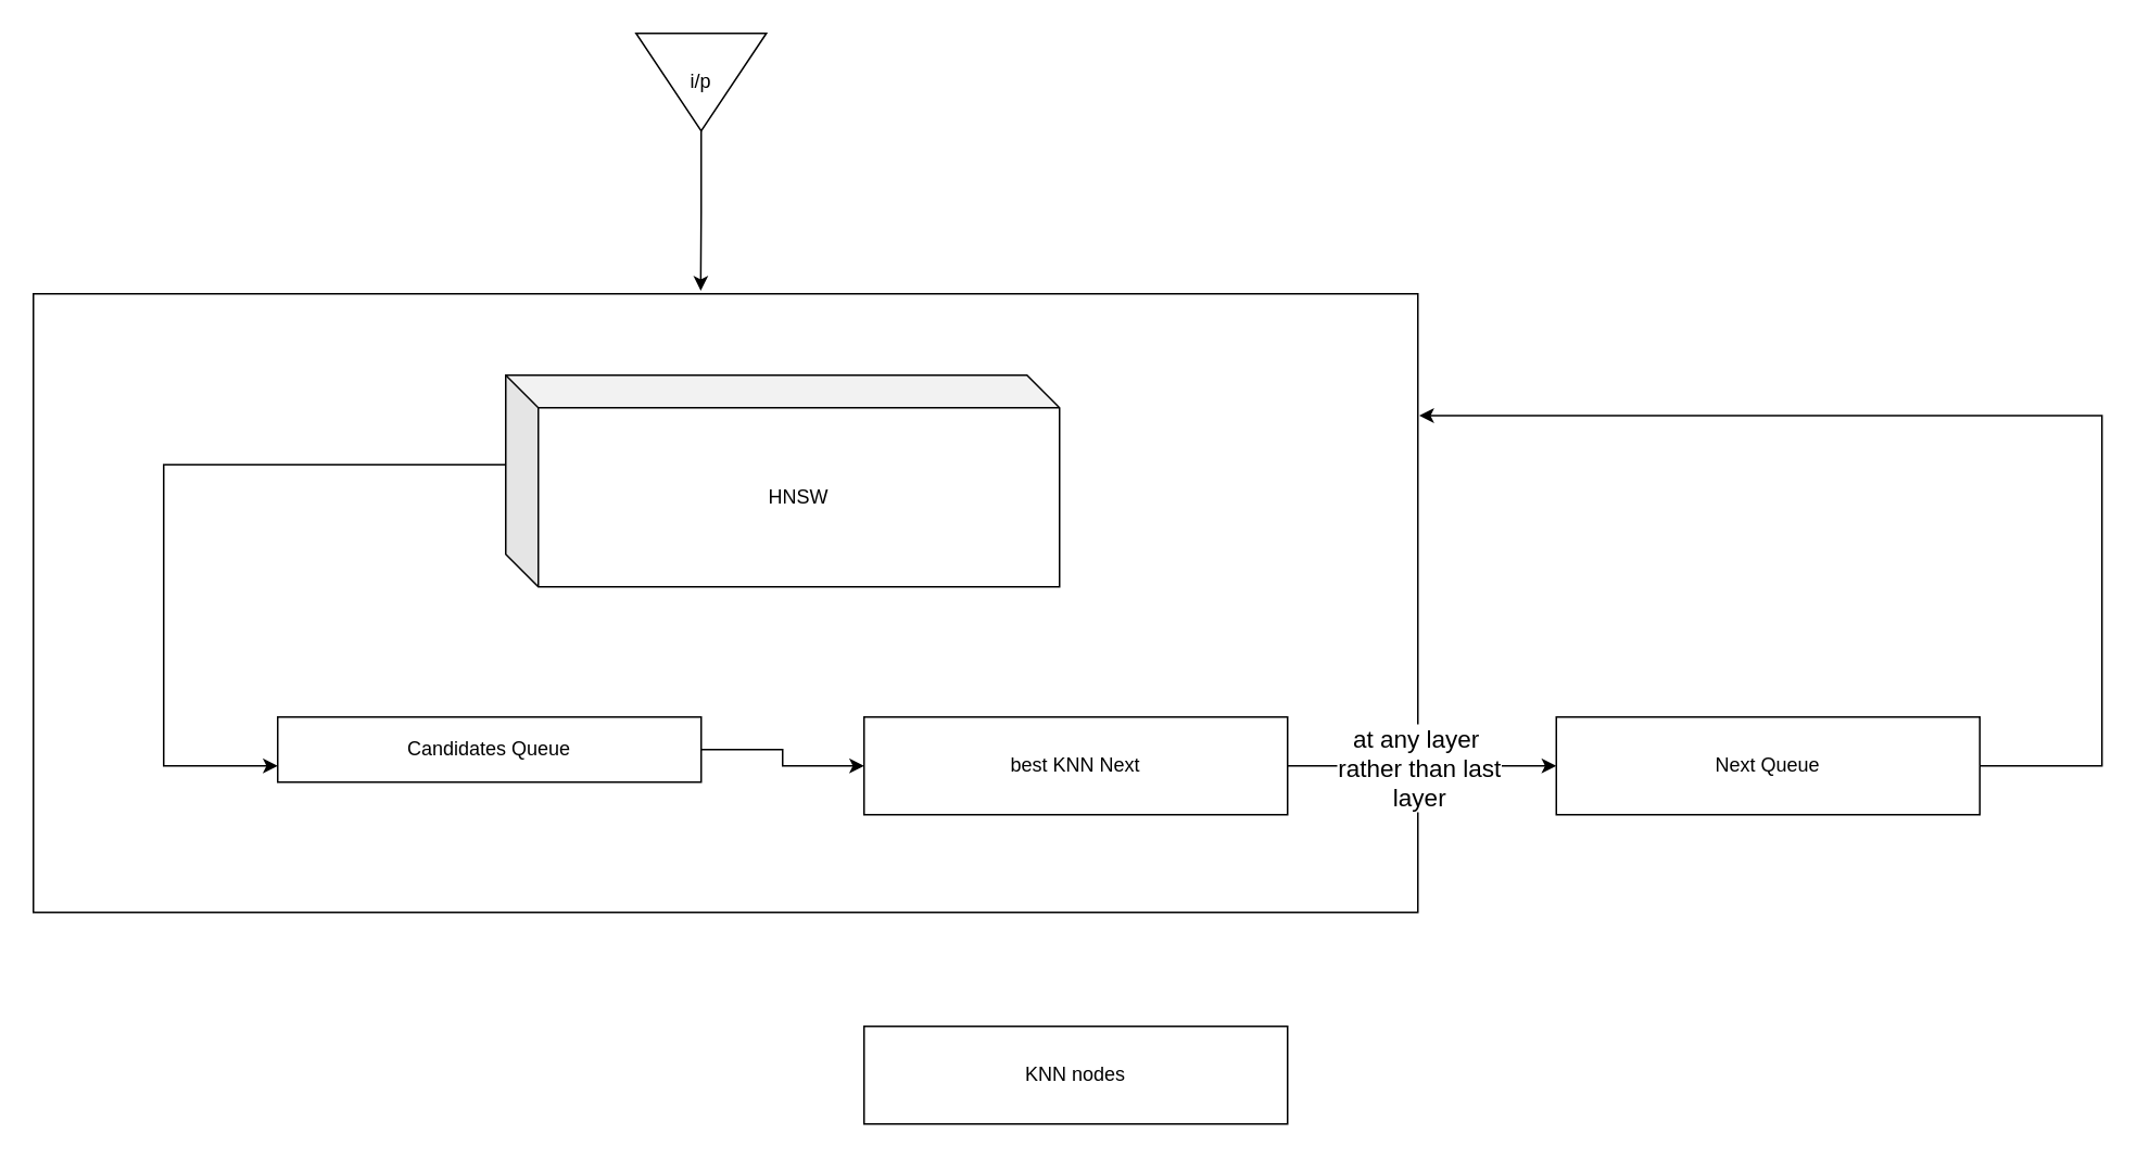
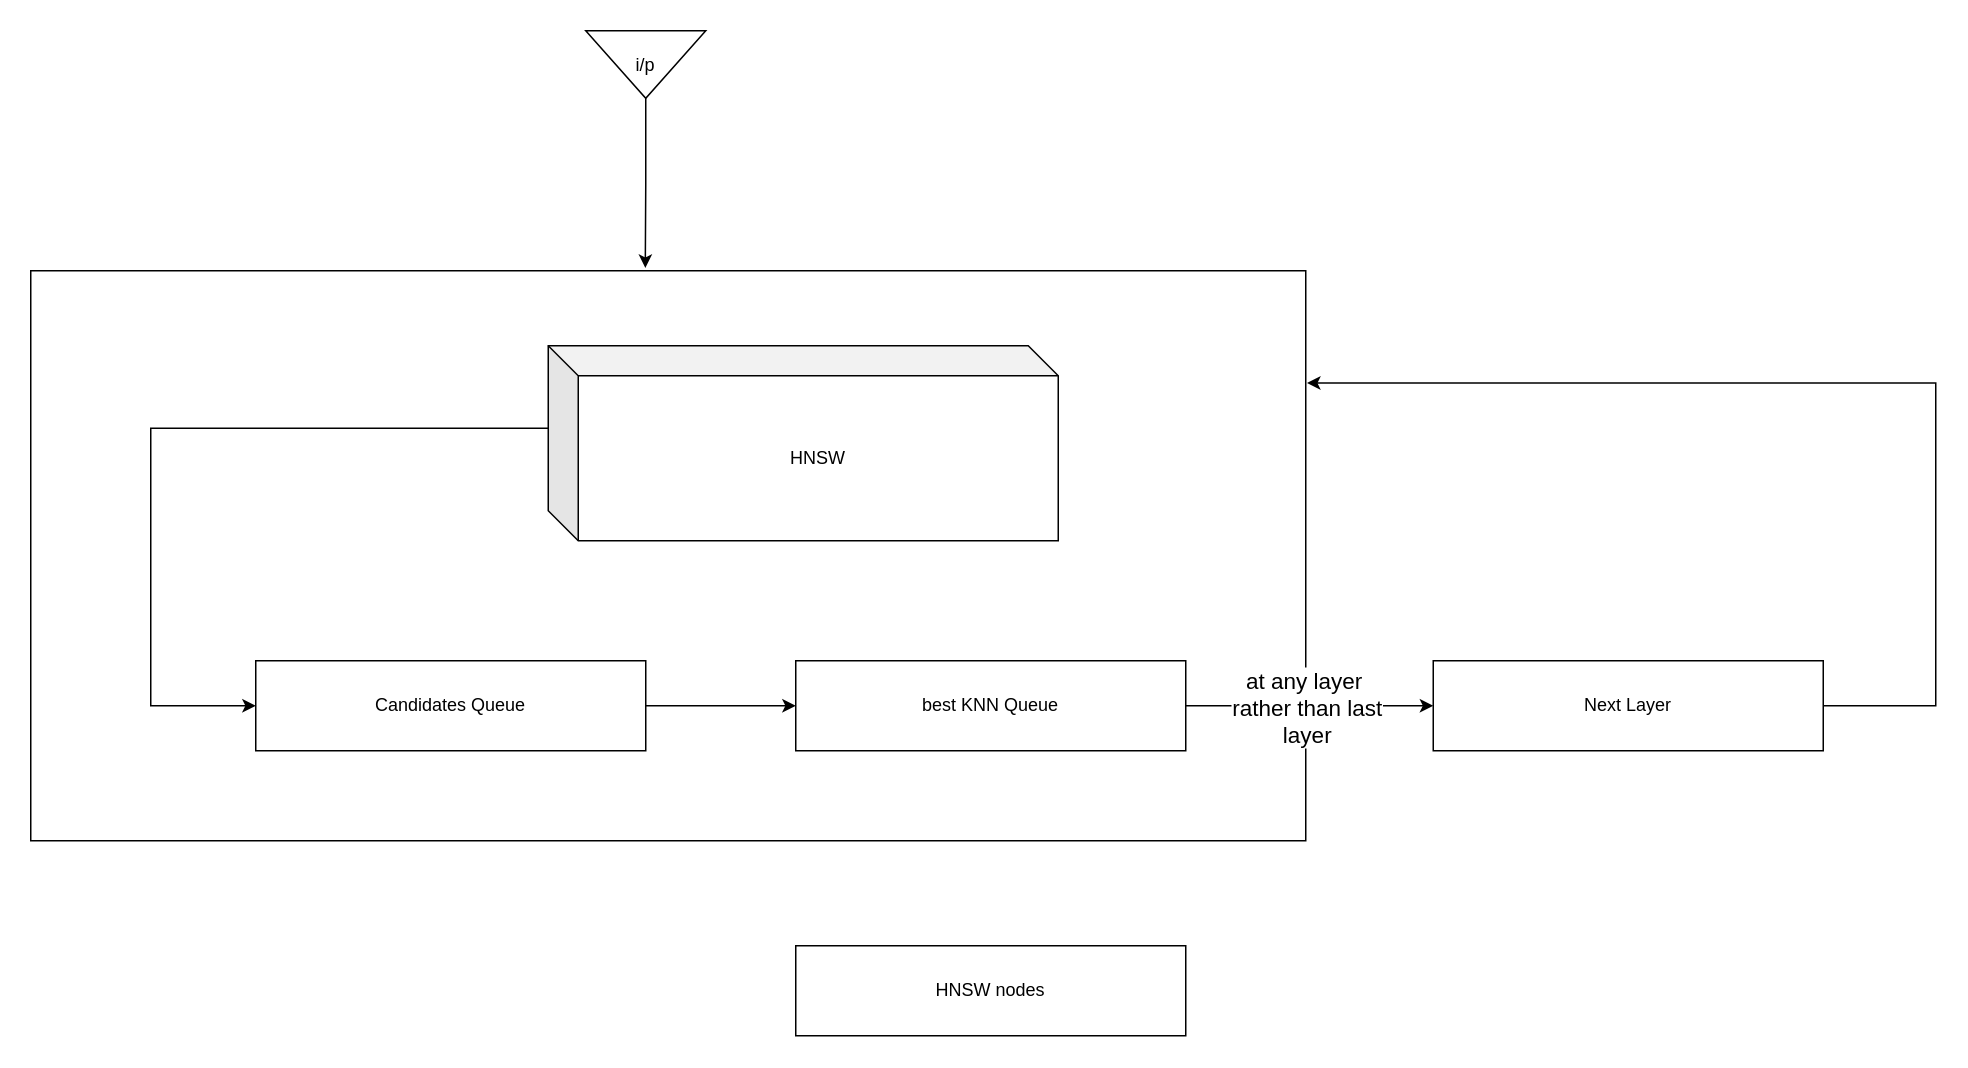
- <mxCell id="13" value="i/p" style="triangle;whiteSpace=wrap;html=1;direction=south;" vertex="1" parent="1"><mxGeometry x="390" y="20" width="80" height="60" as="geometry" /></mxCell>
+ <mxCell id="13" value="i/p" style="triangle;whiteSpace=wrap;html=1;direction=south;" vertex="1" parent="1"><mxGeometry x="390" y="20" width="80" height="45" as="geometry" /></mxCell>
- <mxCell id="9" value="HNSW" style="shape=cube;whiteSpace=wrap;html=1;boundedLbl=1;backgroundOutline=1;darkOpacity=0.05;darkOpacity2=0.1;" vertex="1" parent="1"><mxGeometry x="310" y="230" width="340" height="130" as="geometry" /></mxCell>
+ <mxCell id="9" value="HNSW" style="shape=cube;whiteSpace=wrap;html=1;boundedLbl=1;backgroundOutline=1;darkOpacity=0.05;darkOpacity2=0.1;" vertex="1" parent="1"><mxGeometry x="365" y="230" width="340" height="130" as="geometry" /></mxCell>
- <mxCell id="4" value="Candidates Queue" style="rounded=0;whiteSpace=wrap;html=1;" vertex="1" parent="1"><mxGeometry x="170" y="440" width="260" height="40" as="geometry" /></mxCell>
+ <mxCell id="4" value="Candidates Queue" style="rounded=0;whiteSpace=wrap;html=1;" vertex="1" parent="1"><mxGeometry x="170" y="440" width="260" height="60" as="geometry" /></mxCell>
- <mxCell id="7" value="best KNN Next" style="rounded=0;whiteSpace=wrap;html=1;" vertex="1" parent="1"><mxGeometry x="530" y="440" width="260" height="60" as="geometry" /></mxCell>
+ <mxCell id="7" value="best KNN Queue" style="rounded=0;whiteSpace=wrap;html=1;" vertex="1" parent="1"><mxGeometry x="530" y="440" width="260" height="60" as="geometry" /></mxCell>
- <mxCell id="10" value="Next Queue" style="rounded=0;whiteSpace=wrap;html=1;" vertex="1" parent="1"><mxGeometry x="955" y="440" width="260" height="60" as="geometry" /></mxCell>
+ <mxCell id="10" value="Next Layer" style="rounded=0;whiteSpace=wrap;html=1;" vertex="1" parent="1"><mxGeometry x="955" y="440" width="260" height="60" as="geometry" /></mxCell>
- <mxCell id="12" value="KNN nodes " style="rounded=0;whiteSpace=wrap;html=1;" vertex="1" parent="1"><mxGeometry x="530" y="630" width="260" height="60" as="geometry" /></mxCell>
+ <mxCell id="12" value="HNSW nodes " style="rounded=0;whiteSpace=wrap;html=1;" vertex="1" parent="1"><mxGeometry x="530" y="630" width="260" height="60" as="geometry" /></mxCell>
